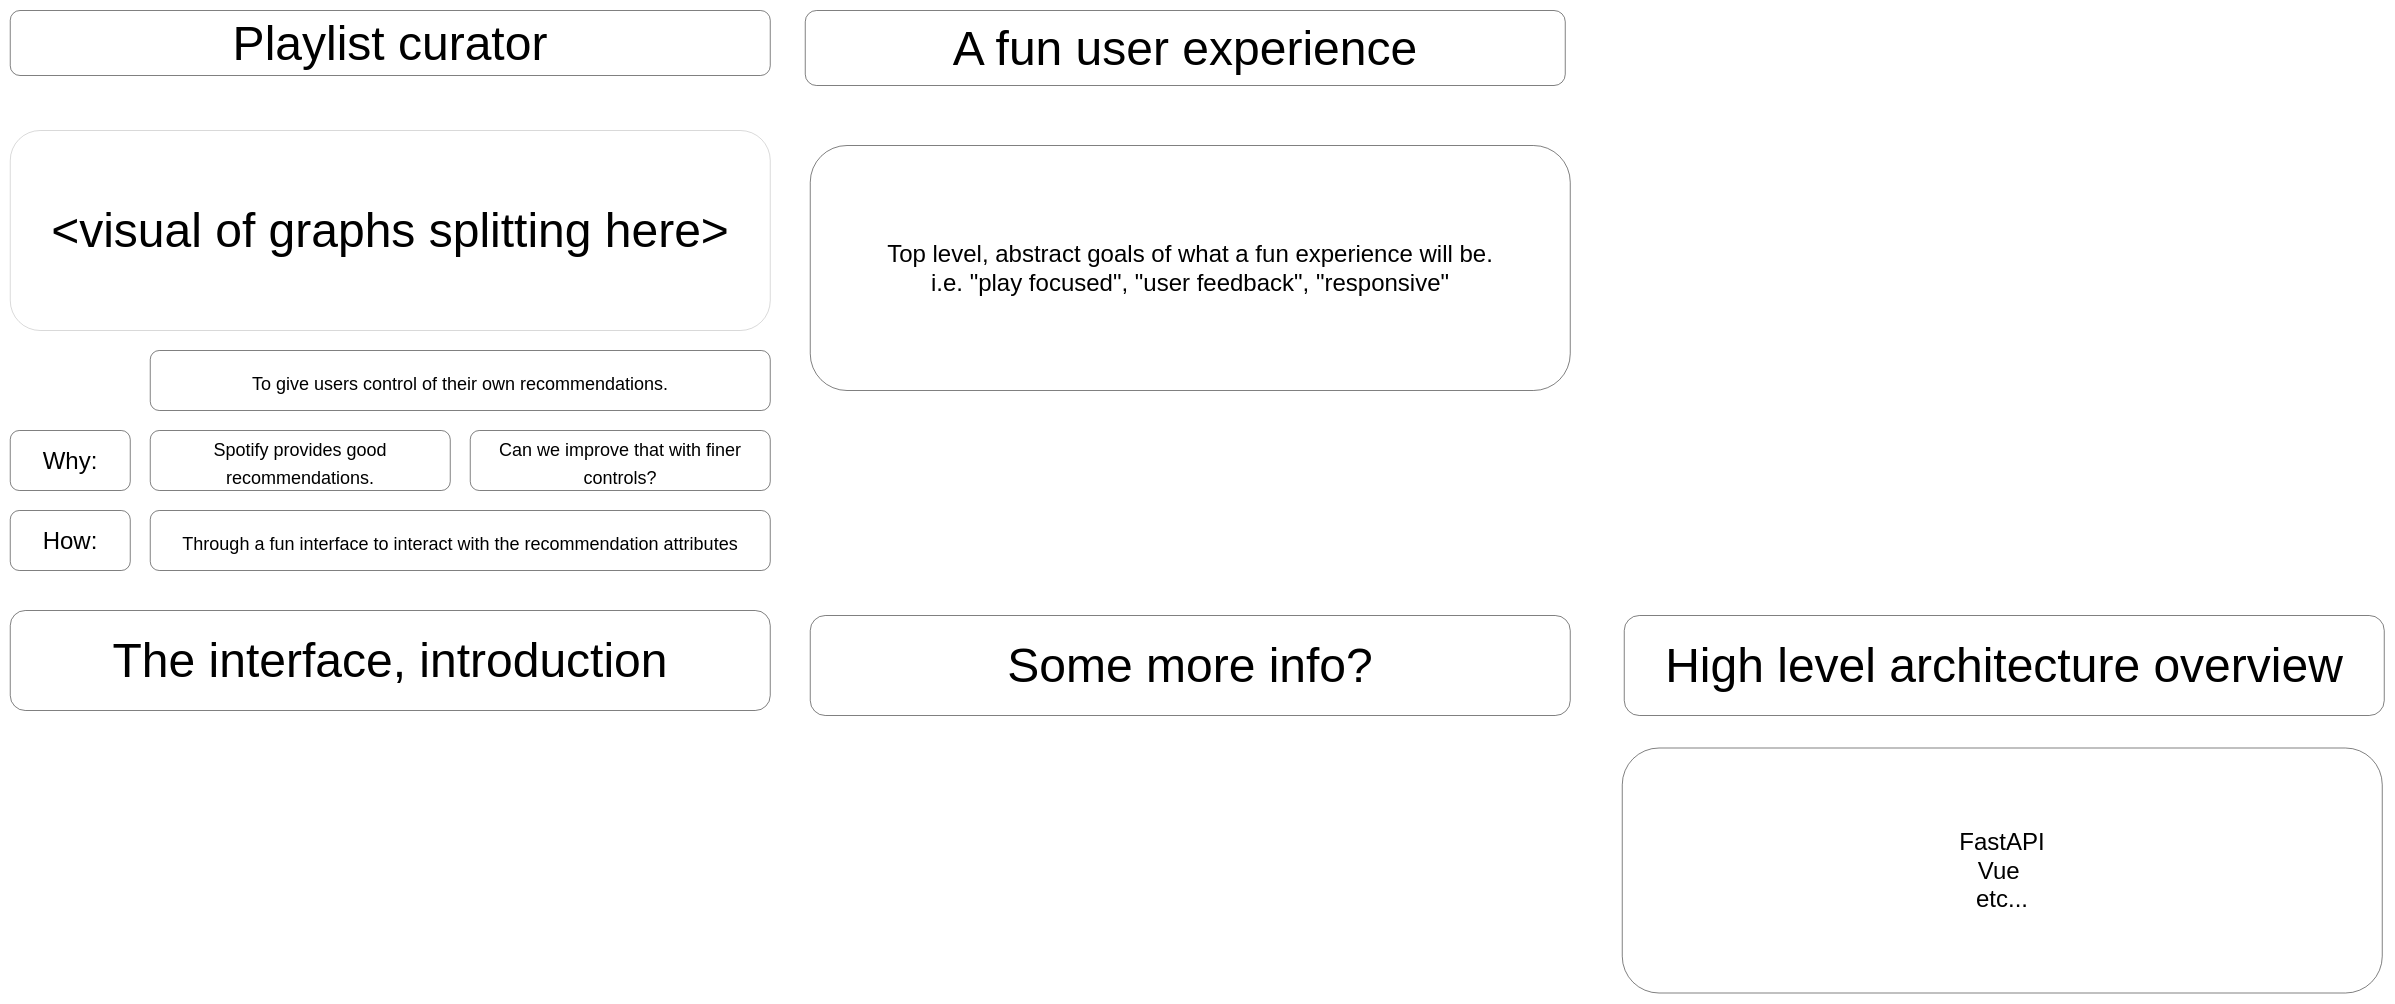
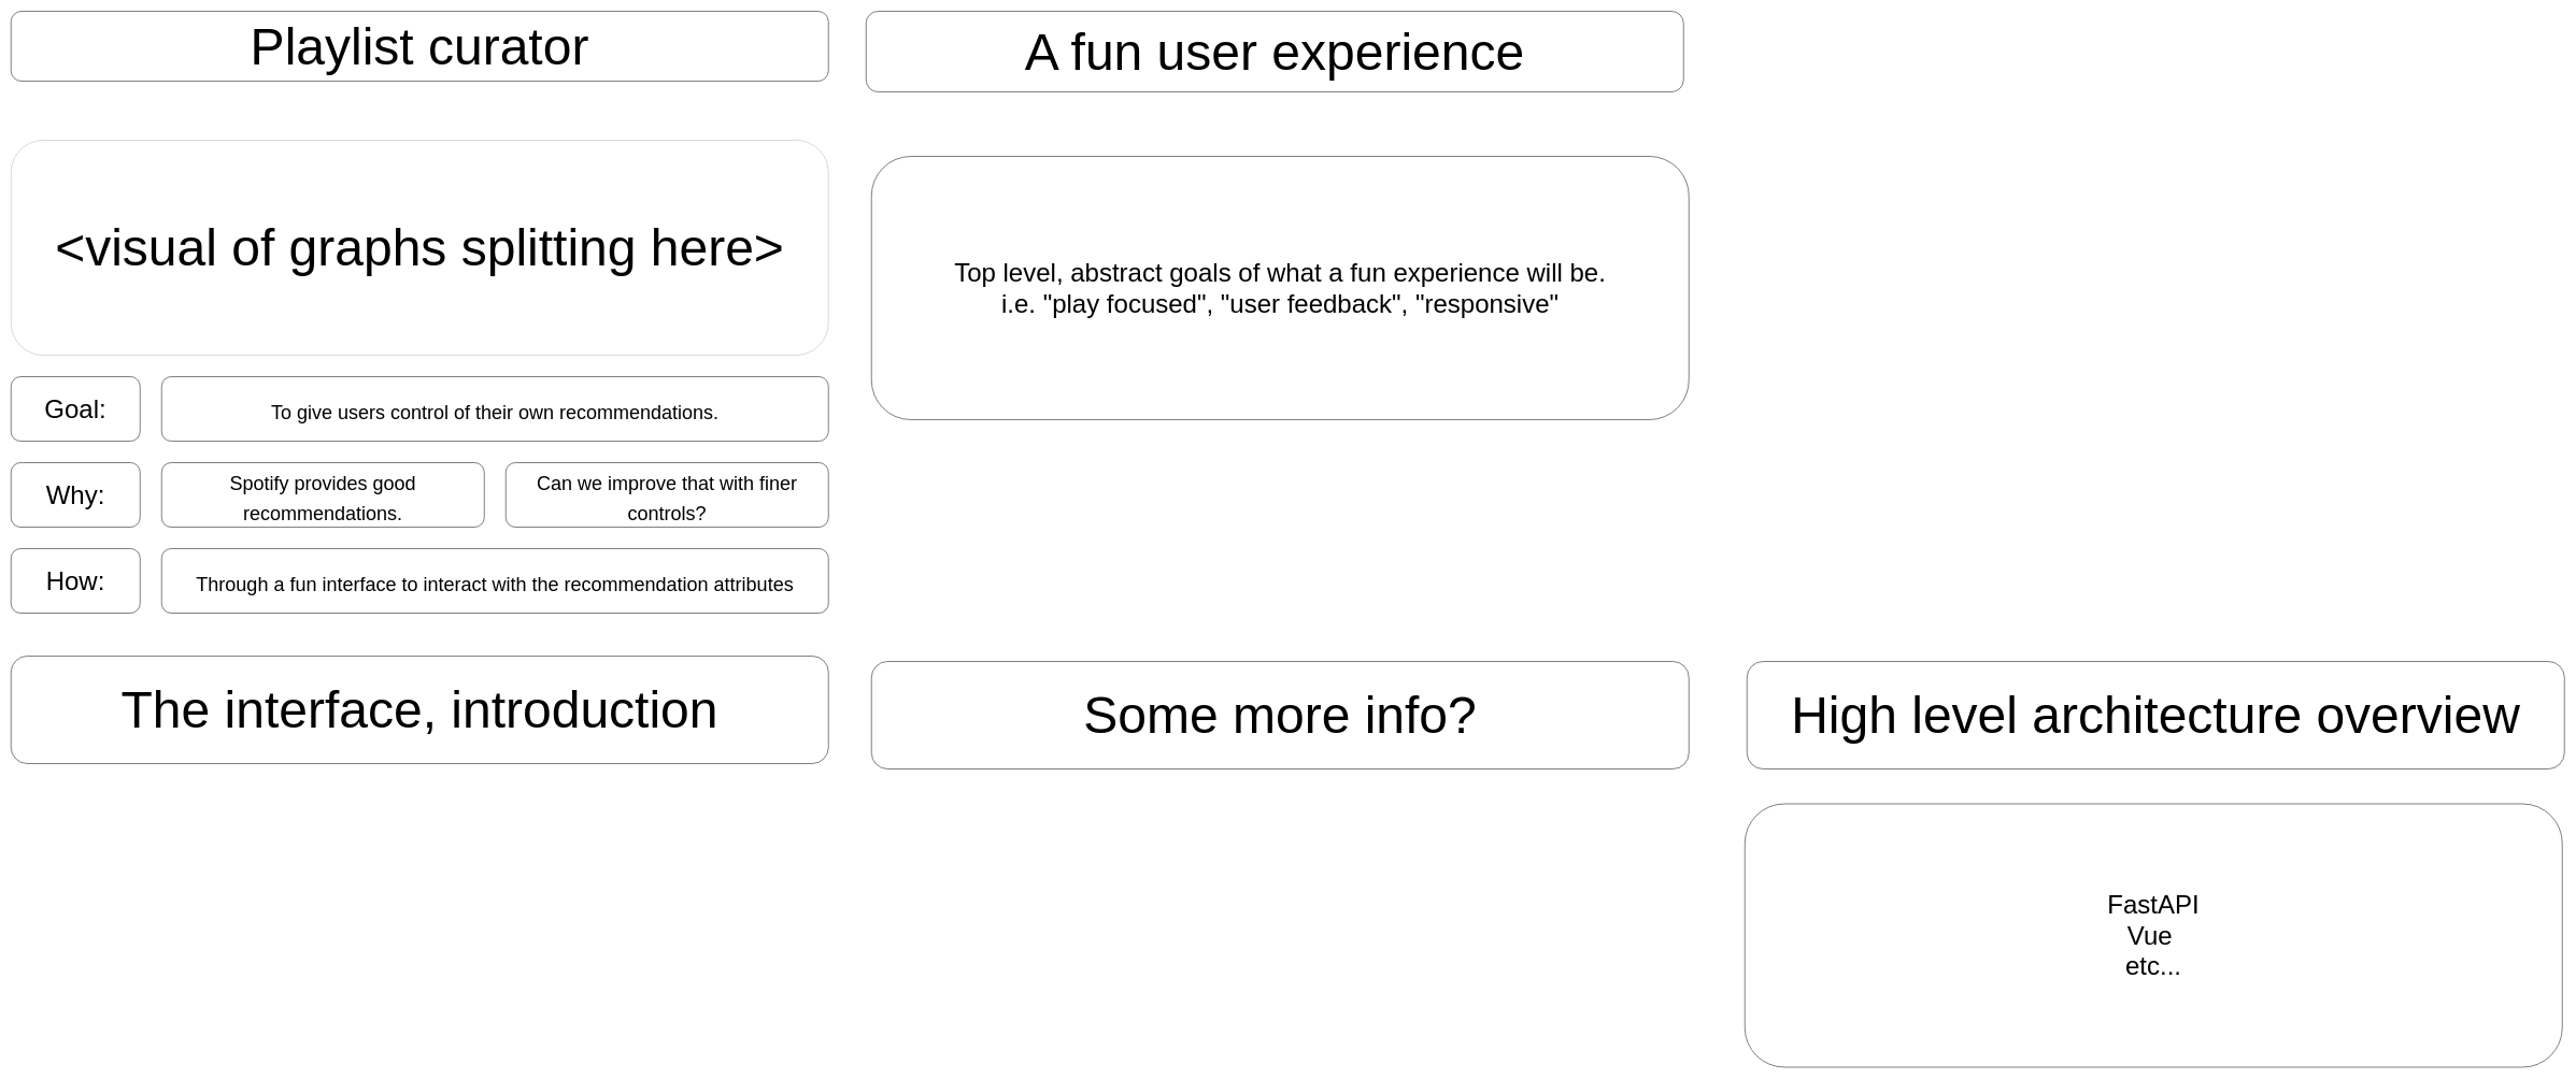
+ <mxCell id="3" value="Goal:" style="rounded=1;whiteSpace=wrap;html=1;fontSize=48;" parent="1" vertex="1"><mxGeometry x="20" y="700" width="240" height="120" as="geometry" /></mxCell>
